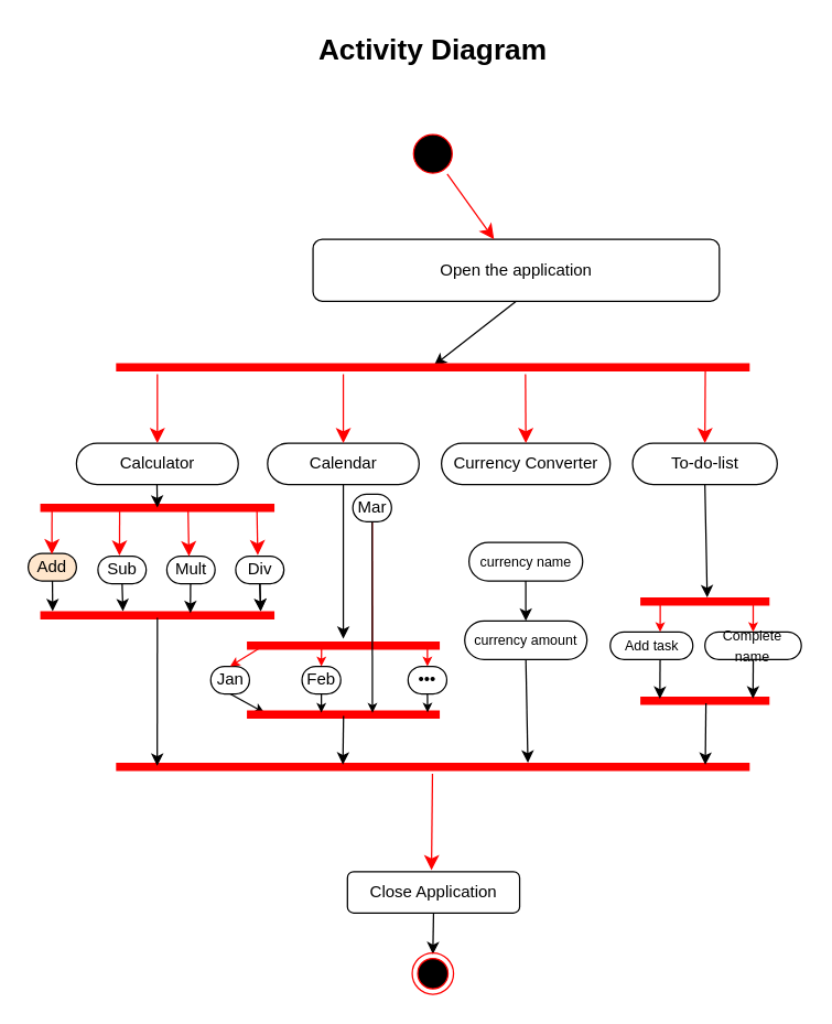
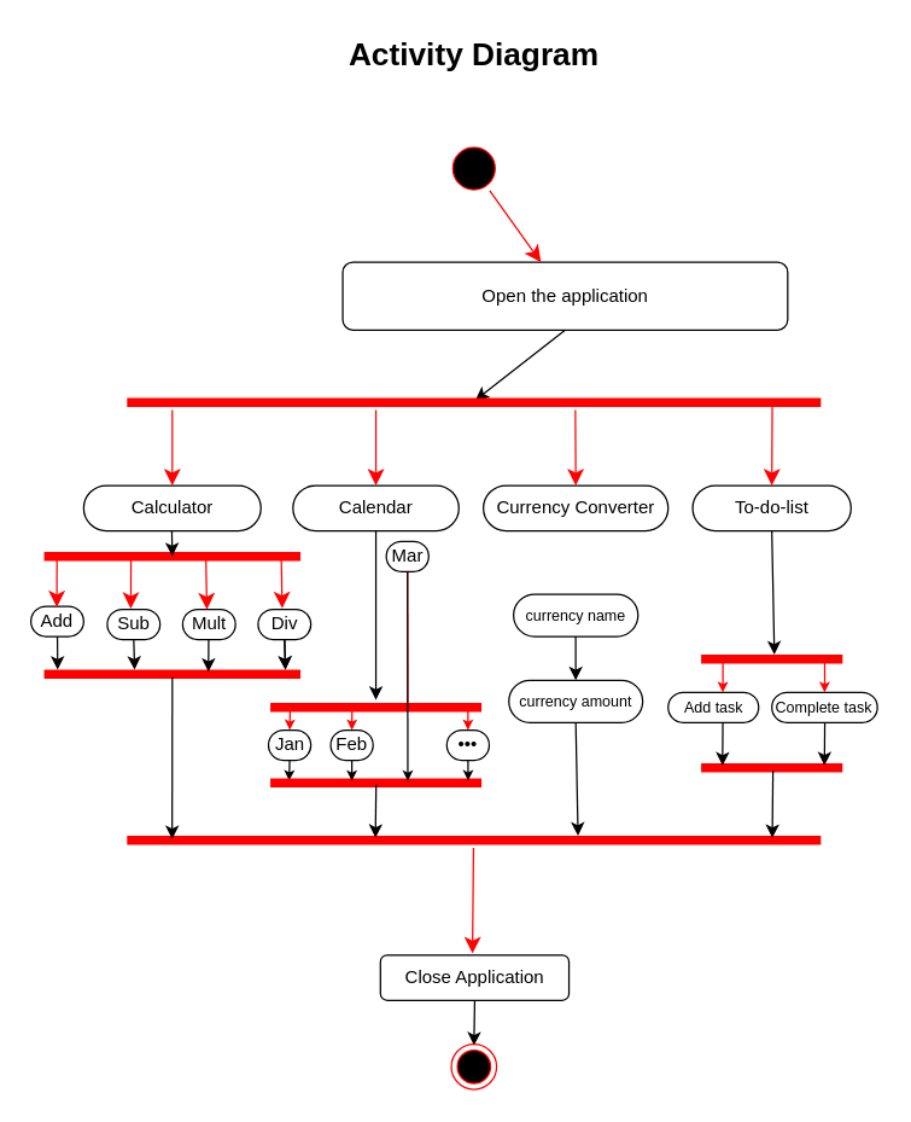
- <mxCell id="24" value="Add" style="rounded=1;whiteSpace=wrap;html=1;arcSize=50;container=0;fillColor=#ffe6cc;" parent="1" vertex="1"><mxGeometry x="20" y="401" width="35" height="20" as="geometry" /></mxCell>
+ <mxCell id="24" value="Add" style="rounded=1;whiteSpace=wrap;html=1;arcSize=50;container=0;" parent="1" vertex="1"><mxGeometry x="20" y="401" width="35" height="20" as="geometry" /></mxCell>
- <mxCell id="57" value="&lt;font style=&quot;font-size: 10px;&quot;&gt;Complete name&lt;/font&gt;" style="rounded=1;whiteSpace=wrap;html=1;arcSize=50;container=0;" parent="1" vertex="1"><mxGeometry x="511.25" y="458" width="70" height="20" as="geometry" /></mxCell>
+ <mxCell id="57" value="&lt;font style=&quot;font-size: 10px;&quot;&gt;Complete task&lt;/font&gt;" style="rounded=1;whiteSpace=wrap;html=1;arcSize=50;container=0;" parent="1" vertex="1"><mxGeometry x="511.25" y="458" width="70" height="20" as="geometry" /></mxCell>
- <mxCell id="40" value="Jan" style="rounded=1;whiteSpace=wrap;html=1;arcSize=50;container=0;" parent="1" vertex="1"><mxGeometry x="152.51" y="483" width="28.12" height="20" as="geometry" /></mxCell>
+ <mxCell id="40" value="Jan" style="rounded=1;whiteSpace=wrap;html=1;arcSize=50;container=0;" parent="1" vertex="1"><mxGeometry x="177.51" y="483" width="28.12" height="20" as="geometry" /></mxCell>
